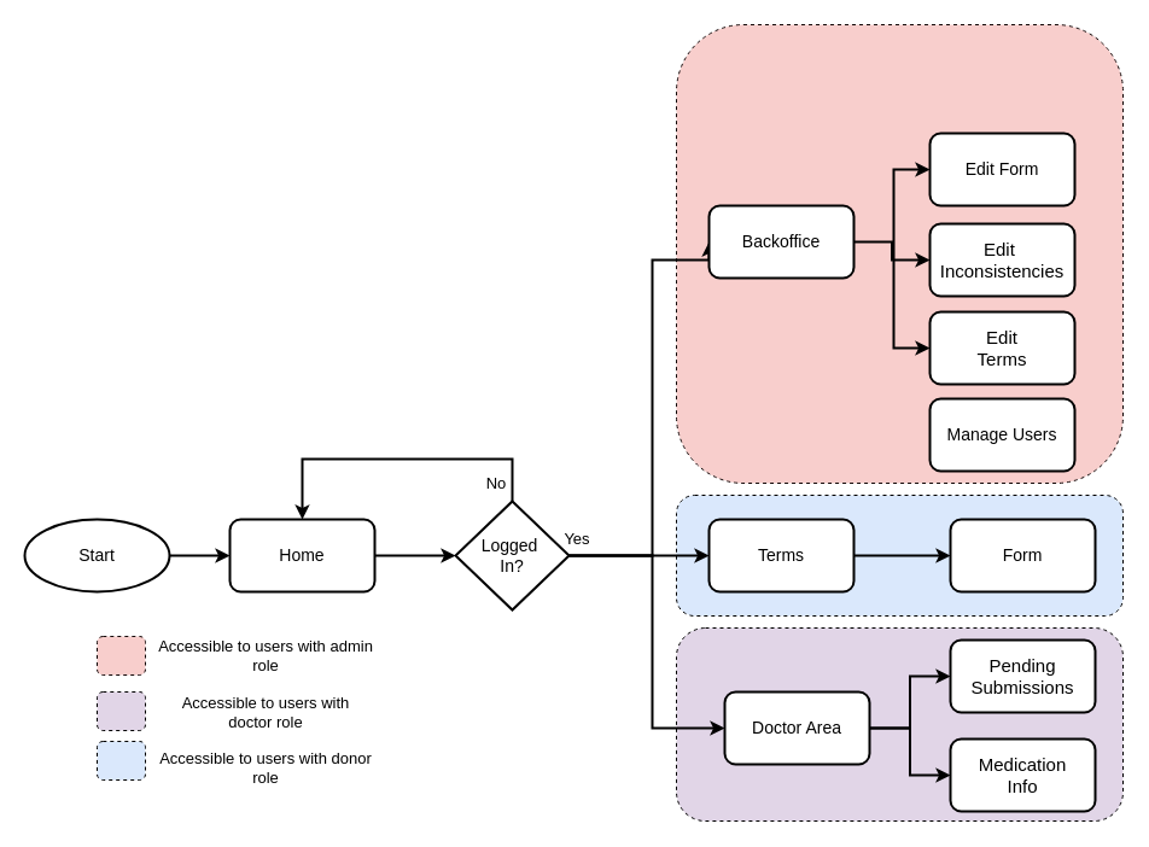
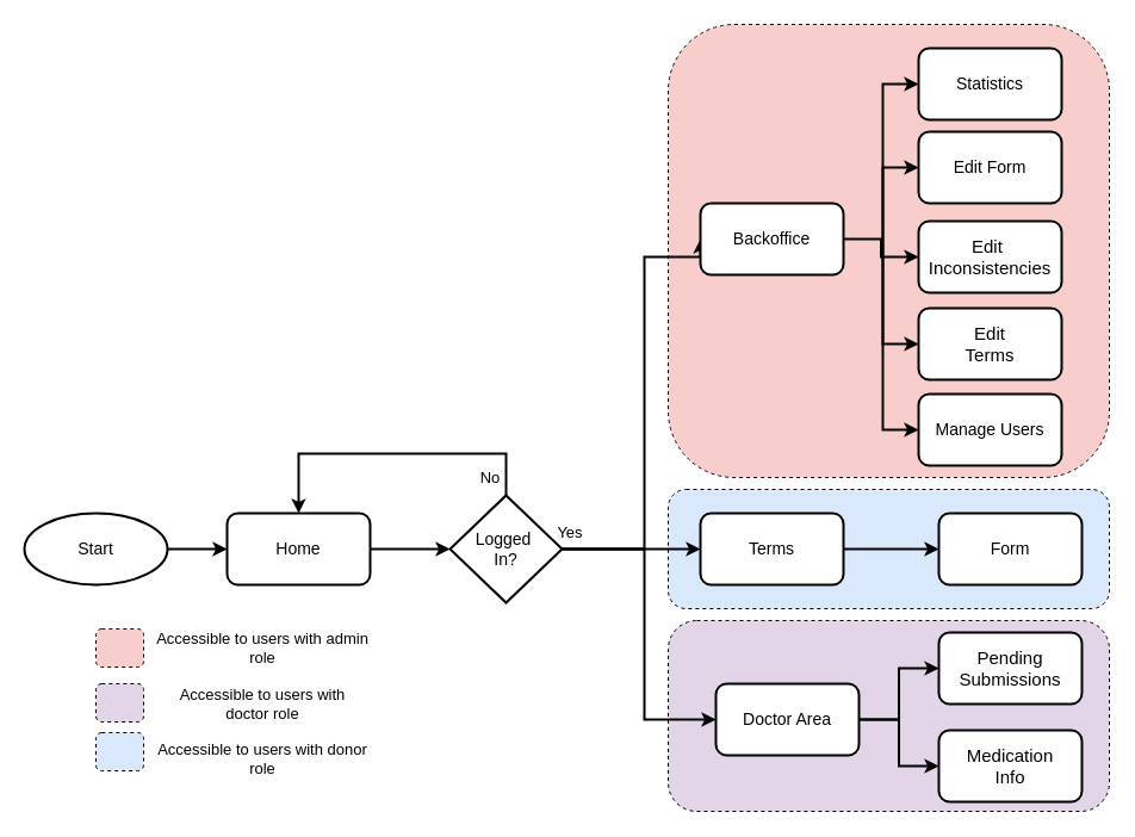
+ <mxCell id="36" value="&lt;font style=&quot;font-size: 14px;&quot;&gt;Statistics&lt;/font&gt;" style="rounded=1;whiteSpace=wrap;html=1;strokeWidth=2;" vertex="1" parent="1"><mxGeometry x="770" y="40" width="120" height="60" as="geometry" /></mxCell>
+ <mxCell id="37" value="" style="endArrow=classic;startArrow=classic;html=1;rounded=0;strokeWidth=2;entryX=0;entryY=0.5;entryDx=0;entryDy=0;edgeStyle=orthogonalEdgeStyle;exitX=0;exitY=0.5;exitDx=0;exitDy=0;" edge="1" parent="1" source="23" target="36"><mxGeometry width="50" height="50" relative="1" as="geometry"><mxPoint x="700" y="300" as="sourcePoint" /><mxPoint x="750" y="250" as="targetPoint" /><Array as="points"><mxPoint x="740" y="360" /><mxPoint x="740" y="70" /></Array></mxGeometry></mxCell>
